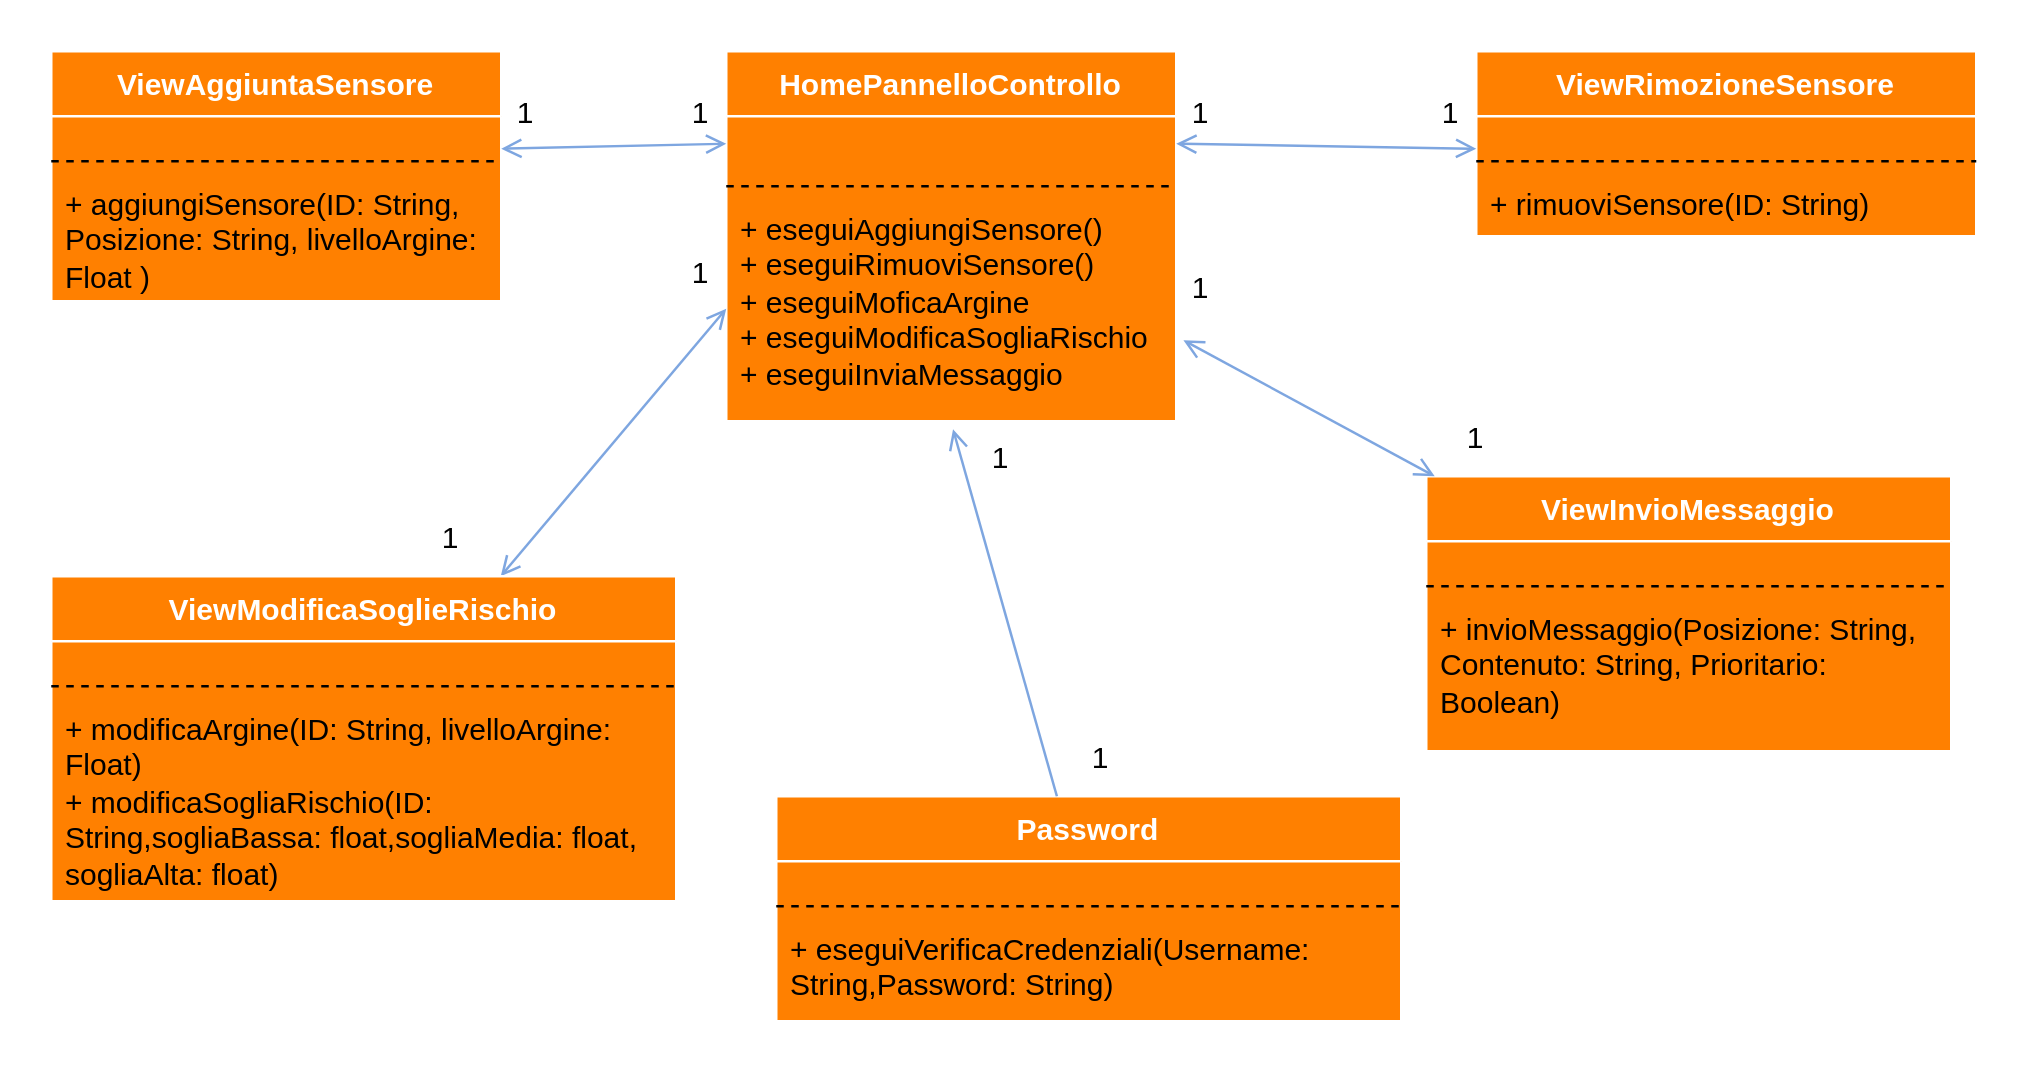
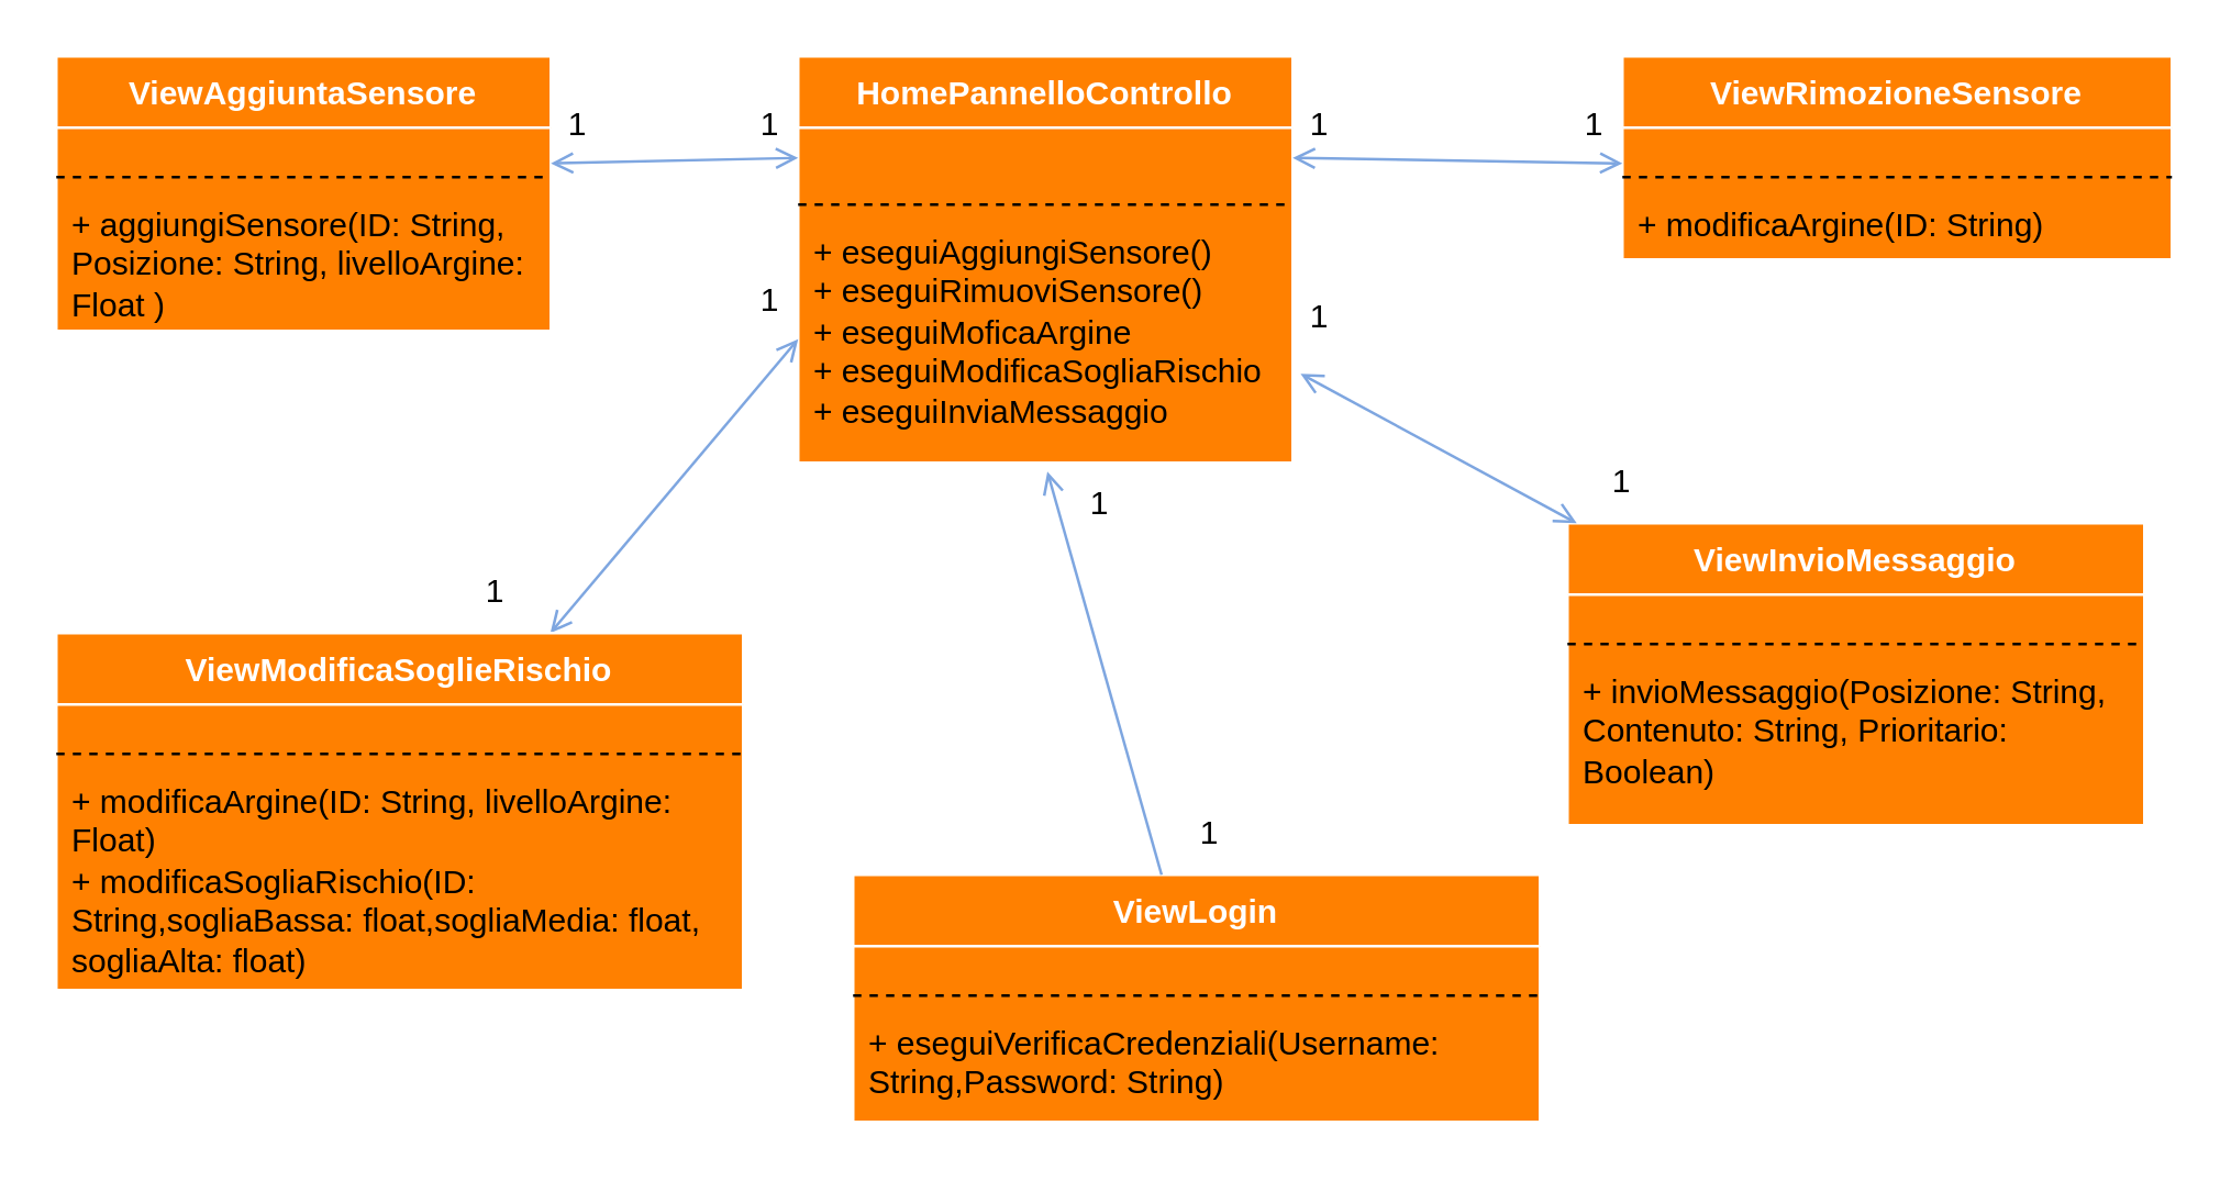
- <mxCell id="9" value="+ rimuoviSensore(ID: String)" style="text;strokeColor=none;fillColor=none;align=left;verticalAlign=top;spacingLeft=4;spacingRight=4;overflow=hidden;rotatable=0;points=[[0,0.5],[1,0.5]];portConstraint=eastwest;whiteSpace=wrap;html=1;" vertex="1" parent="6"><mxGeometry y="48" width="200" height="26" as="geometry" /></mxCell>
+ <mxCell id="9" value="+ modificaArgine(ID: String)" style="text;strokeColor=none;fillColor=none;align=left;verticalAlign=top;spacingLeft=4;spacingRight=4;overflow=hidden;rotatable=0;points=[[0,0.5],[1,0.5]];portConstraint=eastwest;whiteSpace=wrap;html=1;" vertex="1" parent="6"><mxGeometry y="48" width="200" height="26" as="geometry" /></mxCell>
- <mxCell id="26" value="Password" style="swimlane;fontStyle=1;align=center;verticalAlign=top;childLayout=stackLayout;horizontal=1;startSize=26;horizontalStack=0;resizeParent=1;resizeParentMax=0;resizeLast=0;collapsible=1;marginBottom=0;whiteSpace=wrap;html=1;fillColor=#FF8000;swimlaneFillColor=#FF8000;strokeColor=#FFFFFF;fontColor=#FFFFFF;" vertex="1" parent="1"><mxGeometry x="310" y="318" width="250" height="90" as="geometry" /></mxCell>
+ <mxCell id="26" value="ViewLogin" style="swimlane;fontStyle=1;align=center;verticalAlign=top;childLayout=stackLayout;horizontal=1;startSize=26;horizontalStack=0;resizeParent=1;resizeParentMax=0;resizeLast=0;collapsible=1;marginBottom=0;whiteSpace=wrap;html=1;fillColor=#FF8000;swimlaneFillColor=#FF8000;strokeColor=#FFFFFF;fontColor=#FFFFFF;" vertex="1" parent="1"><mxGeometry x="310" y="318" width="250" height="90" as="geometry" /></mxCell>
